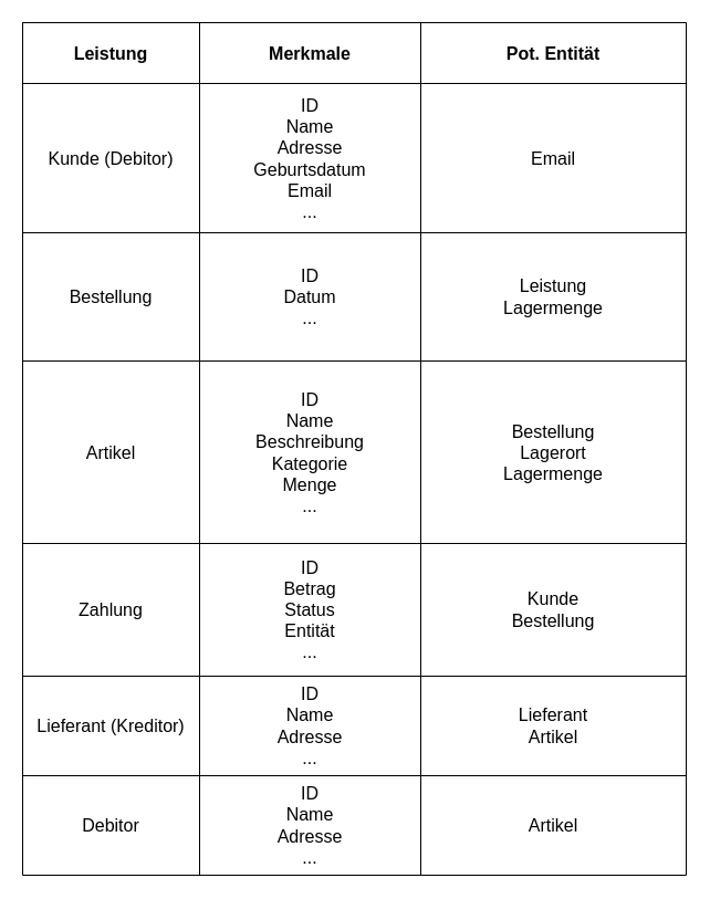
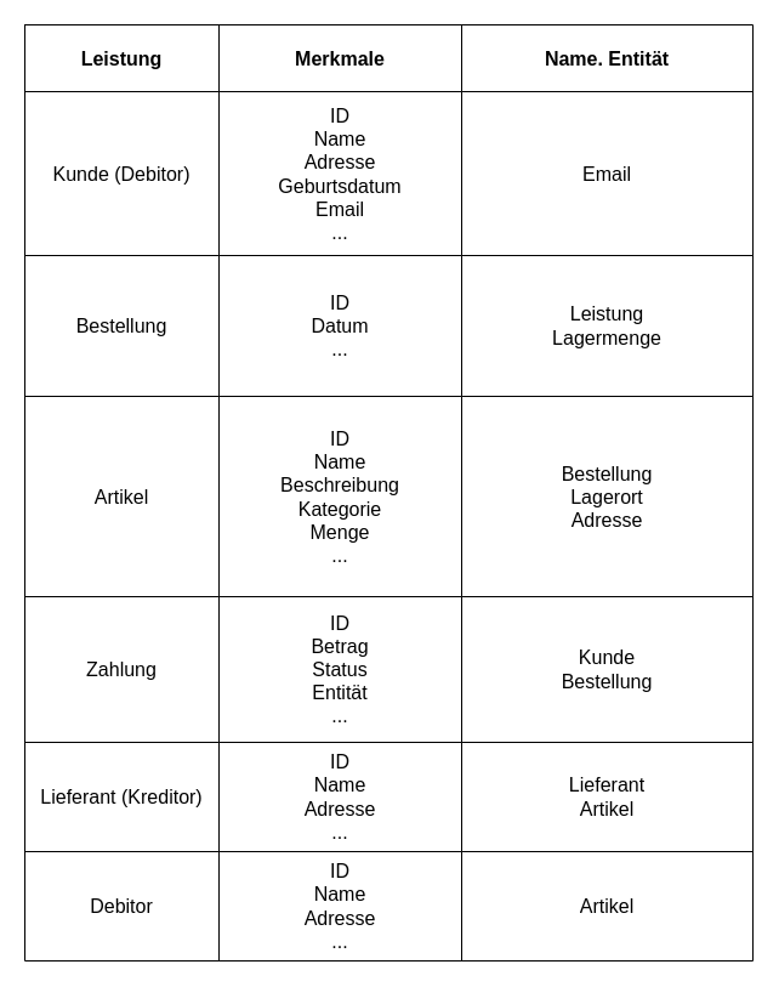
- <mxCell id="6" value="&lt;b&gt;Pot. Entität&lt;/b&gt;" style="shape=partialRectangle;html=1;whiteSpace=wrap;connectable=0;strokeColor=inherit;overflow=hidden;fillColor=none;top=0;left=0;bottom=0;right=0;pointerEvents=1;fontSize=16;" parent="3" vertex="1"><mxGeometry x="360" width="240" height="55" as="geometry"><mxRectangle width="240" height="55" as="alternateBounds" /></mxGeometry></mxCell>
+ <mxCell id="6" value="&lt;b&gt;Name. Entität&lt;/b&gt;" style="shape=partialRectangle;html=1;whiteSpace=wrap;connectable=0;strokeColor=inherit;overflow=hidden;fillColor=none;top=0;left=0;bottom=0;right=0;pointerEvents=1;fontSize=16;" parent="3" vertex="1"><mxGeometry x="360" width="240" height="55" as="geometry"><mxRectangle width="240" height="55" as="alternateBounds" /></mxGeometry></mxCell>
- <mxCell id="18" value="&lt;div&gt;Bestellung&lt;/div&gt;&lt;div&gt;Lagerort&lt;/div&gt;&lt;div&gt;Lagermenge&lt;/div&gt;" style="shape=partialRectangle;html=1;whiteSpace=wrap;connectable=0;strokeColor=inherit;overflow=hidden;fillColor=none;top=0;left=0;bottom=0;right=0;pointerEvents=1;fontSize=16;" parent="15" vertex="1"><mxGeometry x="360" width="240" height="165" as="geometry"><mxRectangle width="240" height="165" as="alternateBounds" /></mxGeometry></mxCell>
+ <mxCell id="18" value="&lt;div&gt;Bestellung&lt;/div&gt;&lt;div&gt;Lagerort&lt;/div&gt;&lt;div&gt;Adresse&lt;/div&gt;" style="shape=partialRectangle;html=1;whiteSpace=wrap;connectable=0;strokeColor=inherit;overflow=hidden;fillColor=none;top=0;left=0;bottom=0;right=0;pointerEvents=1;fontSize=16;" parent="15" vertex="1"><mxGeometry x="360" width="240" height="165" as="geometry"><mxRectangle width="240" height="165" as="alternateBounds" /></mxGeometry></mxCell>
